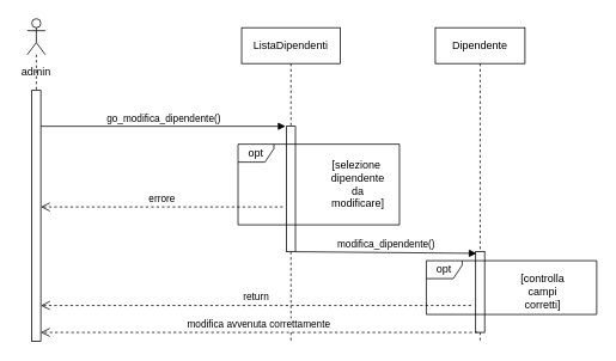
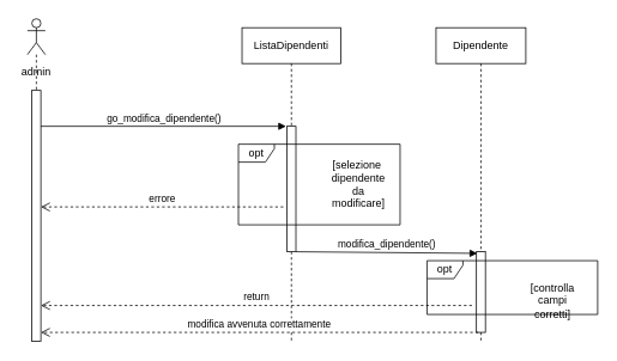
- <mxCell id="15" value="&lt;div&gt;[controlla campi&lt;/div&gt;&lt;div&gt;corretti]&lt;/div&gt;" style="text;html=1;strokeColor=none;fillColor=none;align=center;verticalAlign=middle;whiteSpace=wrap;rounded=0;" vertex="1" parent="1"><mxGeometry x="585" y="315" width="40" height="20" as="geometry" /></mxCell>
+ <mxCell id="15" value="&lt;div&gt;[controlla campi&lt;/div&gt;&lt;div&gt;corretti]&lt;/div&gt;" style="text;html=1;strokeColor=none;fillColor=none;align=center;verticalAlign=middle;whiteSpace=wrap;rounded=0;" vertex="1" parent="1"><mxGeometry x="595" y="325" width="40" height="20" as="geometry" /></mxCell>
